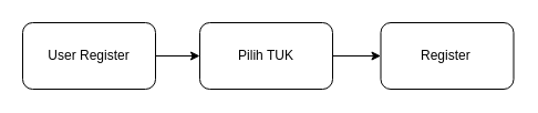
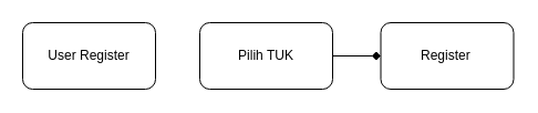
- <mxCell id="2" style="edgeStyle=orthogonalEdgeStyle;rounded=0;orthogonalLoop=1;jettySize=auto;html=1;entryX=0;entryY=0.5;entryDx=0;entryDy=0;" edge="1" parent="1" source="3" target="5"><mxGeometry relative="1" as="geometry" /></mxCell>
- <mxCell id="4" style="edgeStyle=orthogonalEdgeStyle;rounded=0;orthogonalLoop=1;jettySize=auto;html=1;entryX=0;entryY=0.5;entryDx=0;entryDy=0;" edge="1" parent="1" source="5" target="6"><mxGeometry relative="1" as="geometry" /></mxCell>
+ <mxCell id="4" style="edgeStyle=orthogonalEdgeStyle;rounded=0;orthogonalLoop=1;jettySize=auto;html=1;entryX=0;entryY=0.5;entryDx=0;entryDy=0;endArrow=diamond;" edge="1" parent="1" source="5" target="6"><mxGeometry relative="1" as="geometry" /></mxCell>
